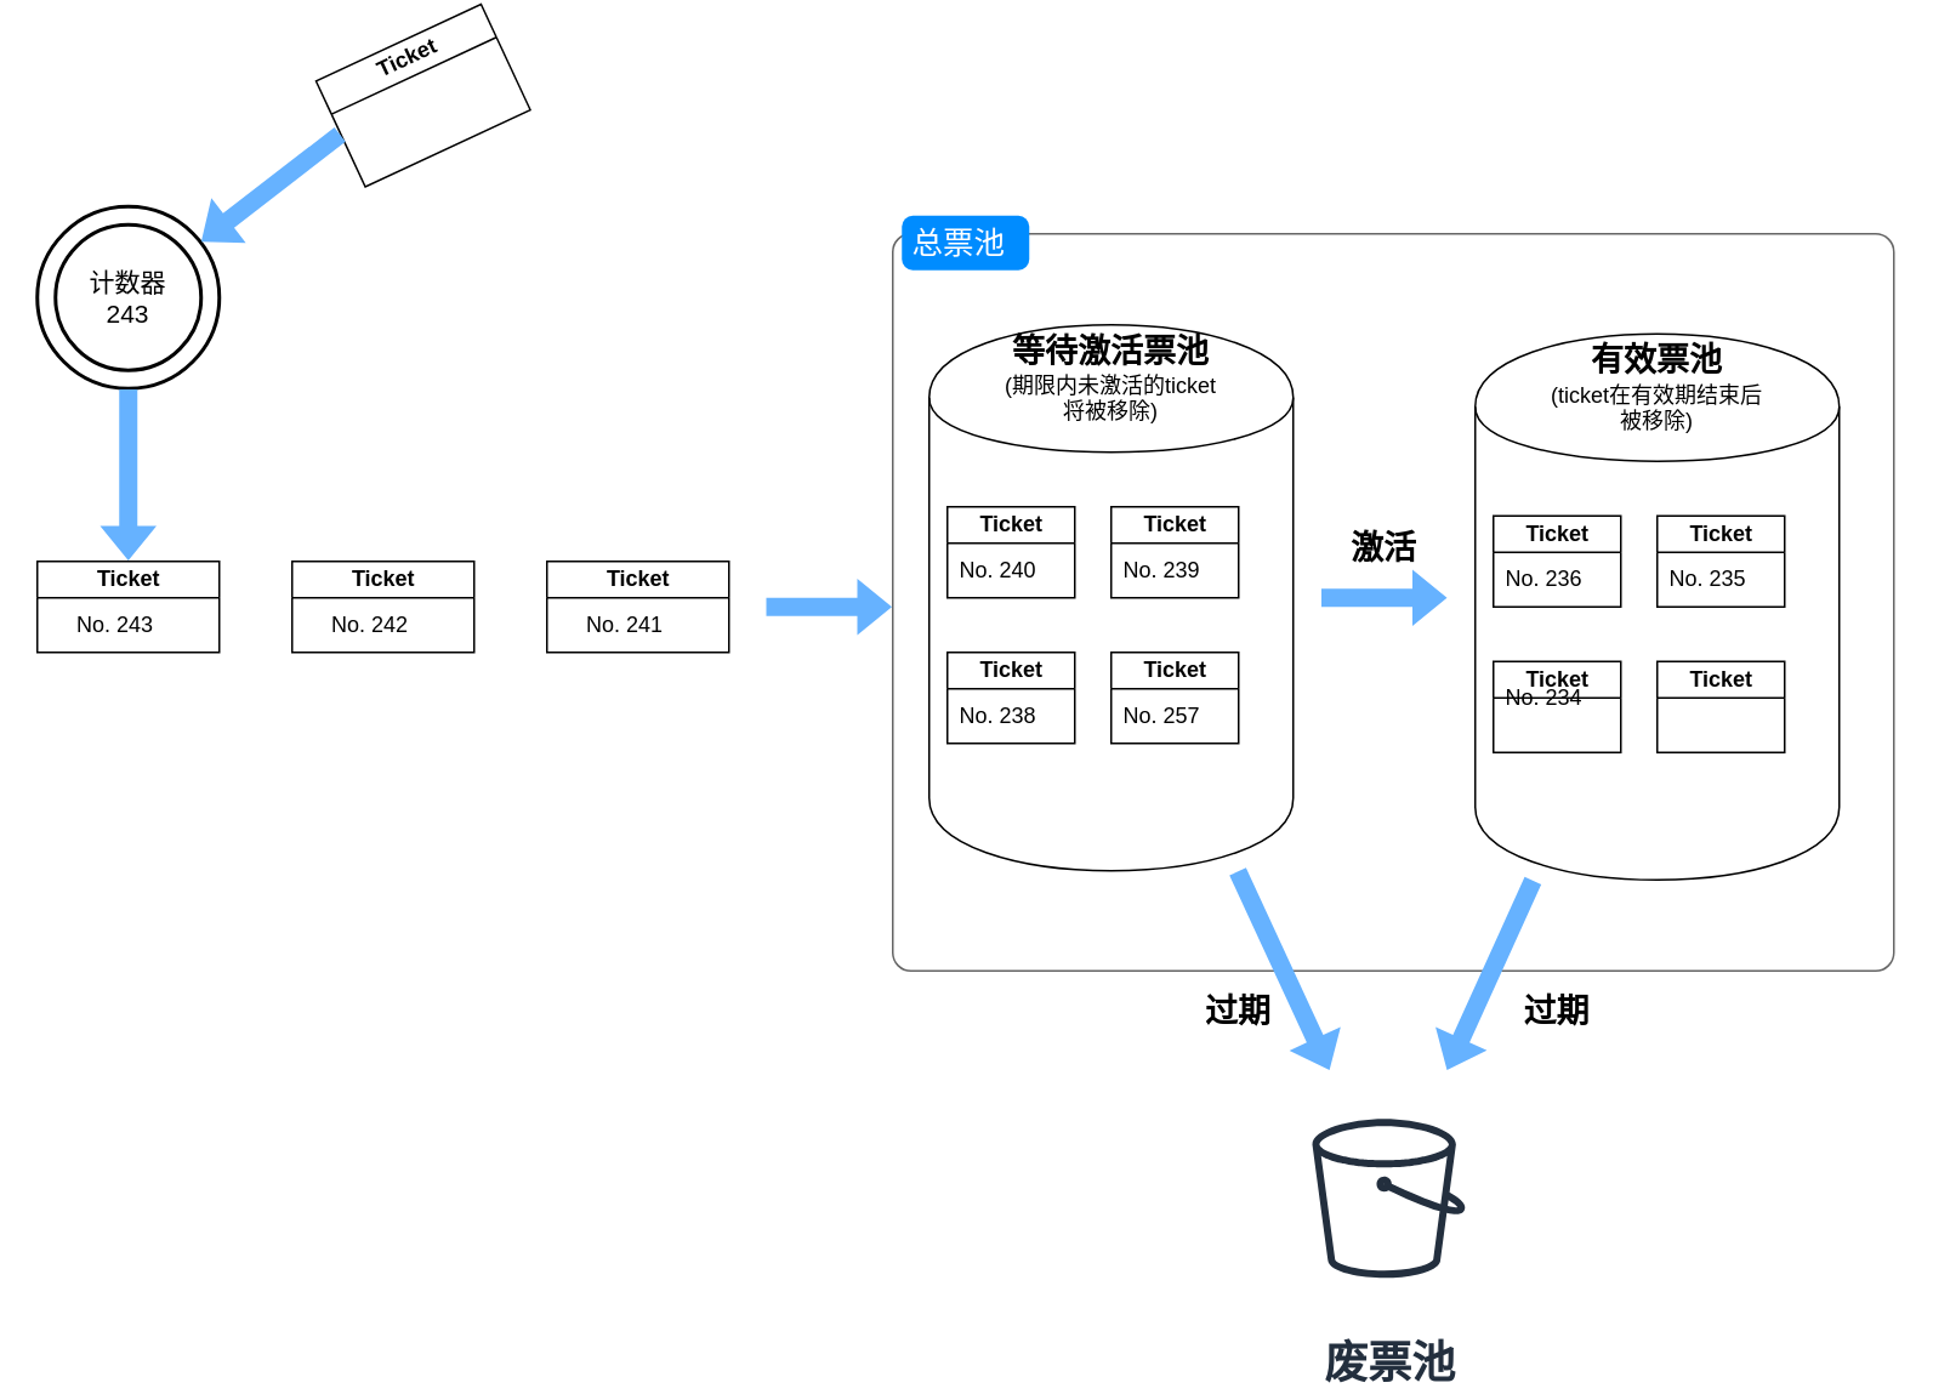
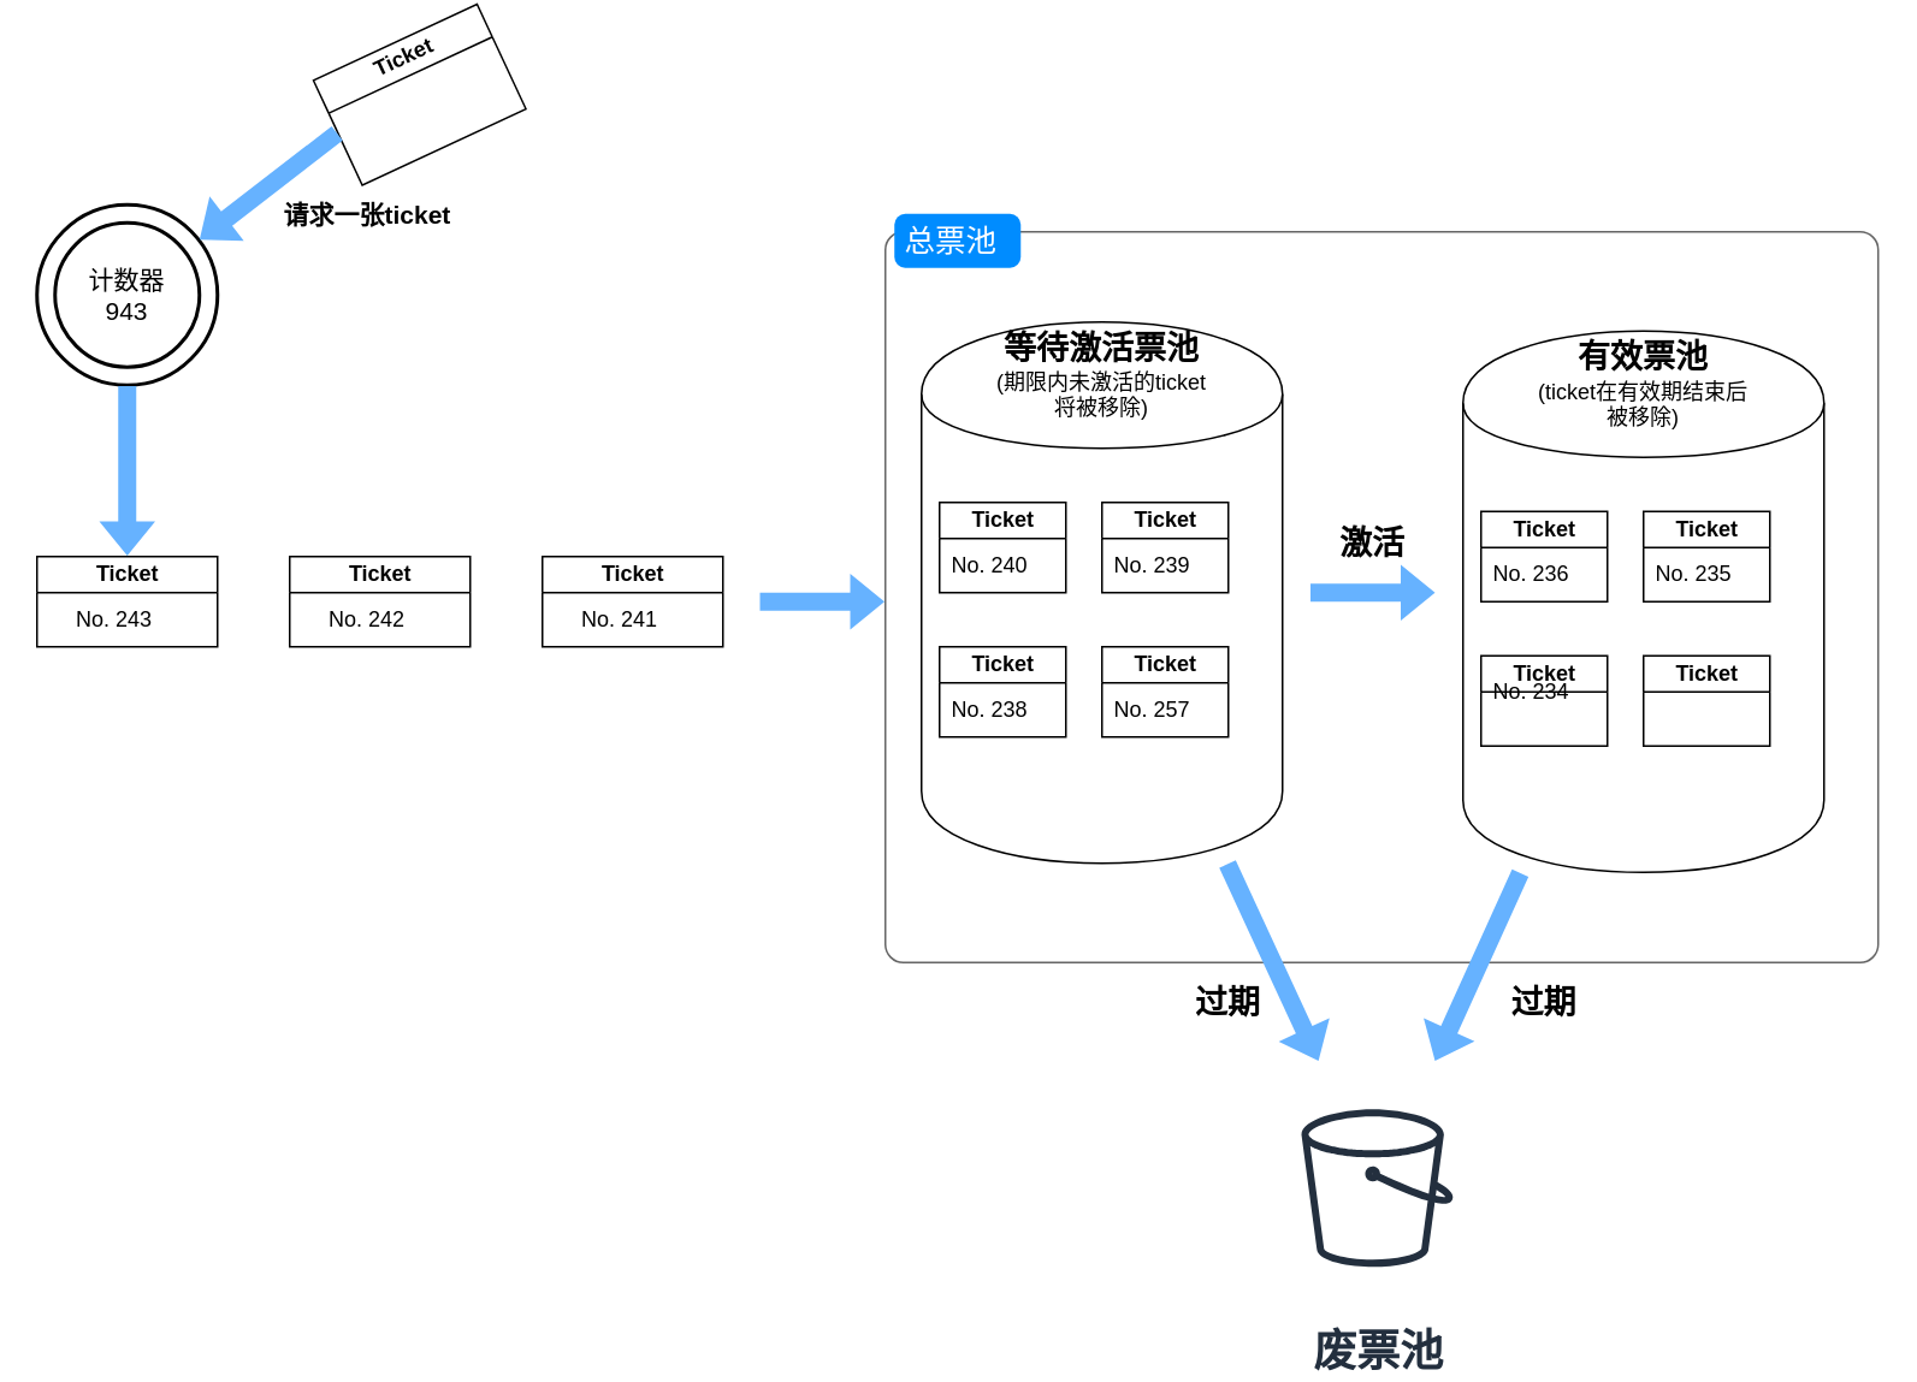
+ <mxCell id="39" value="&lt;font style=&quot;font-size: 14px&quot;&gt;&lt;b&gt;请求一张ticket&lt;/b&gt;&lt;/font&gt;" style="text;html=1;resizable=0;points=[];autosize=1;align=left;verticalAlign=top;spacingTop=-4;" vertex="1" parent="1"><mxGeometry x="155" y="108" width="110" height="20" as="geometry" /></mxCell>
- <mxCell id="35" value="计数器&lt;br&gt;243" style="ellipse;shape=doubleEllipse;margin=10;strokeWidth=2;fontSize=14;whiteSpace=wrap;html=1;align=center;" vertex="1" parent="1"><mxGeometry x="20" y="113" width="100" height="100" as="geometry" /></mxCell>
+ <mxCell id="35" value="计数器&lt;br&gt;943" style="ellipse;shape=doubleEllipse;margin=10;strokeWidth=2;fontSize=14;whiteSpace=wrap;html=1;align=center;" vertex="1" parent="1"><mxGeometry x="20" y="113" width="100" height="100" as="geometry" /></mxCell>
